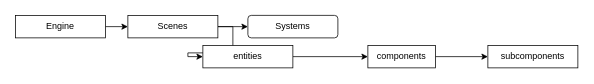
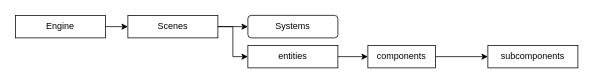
- <mxCell id="9" value="entities" style="rounded=0;whiteSpace=wrap;html=1;" vertex="1" parent="1"><mxGeometry x="270" y="60" width="120" height="30" as="geometry" /></mxCell>
+ <mxCell id="9" value="entities" style="rounded=0;whiteSpace=wrap;html=1;" vertex="1" parent="1"><mxGeometry x="330" y="60" width="120" height="30" as="geometry" /></mxCell>
